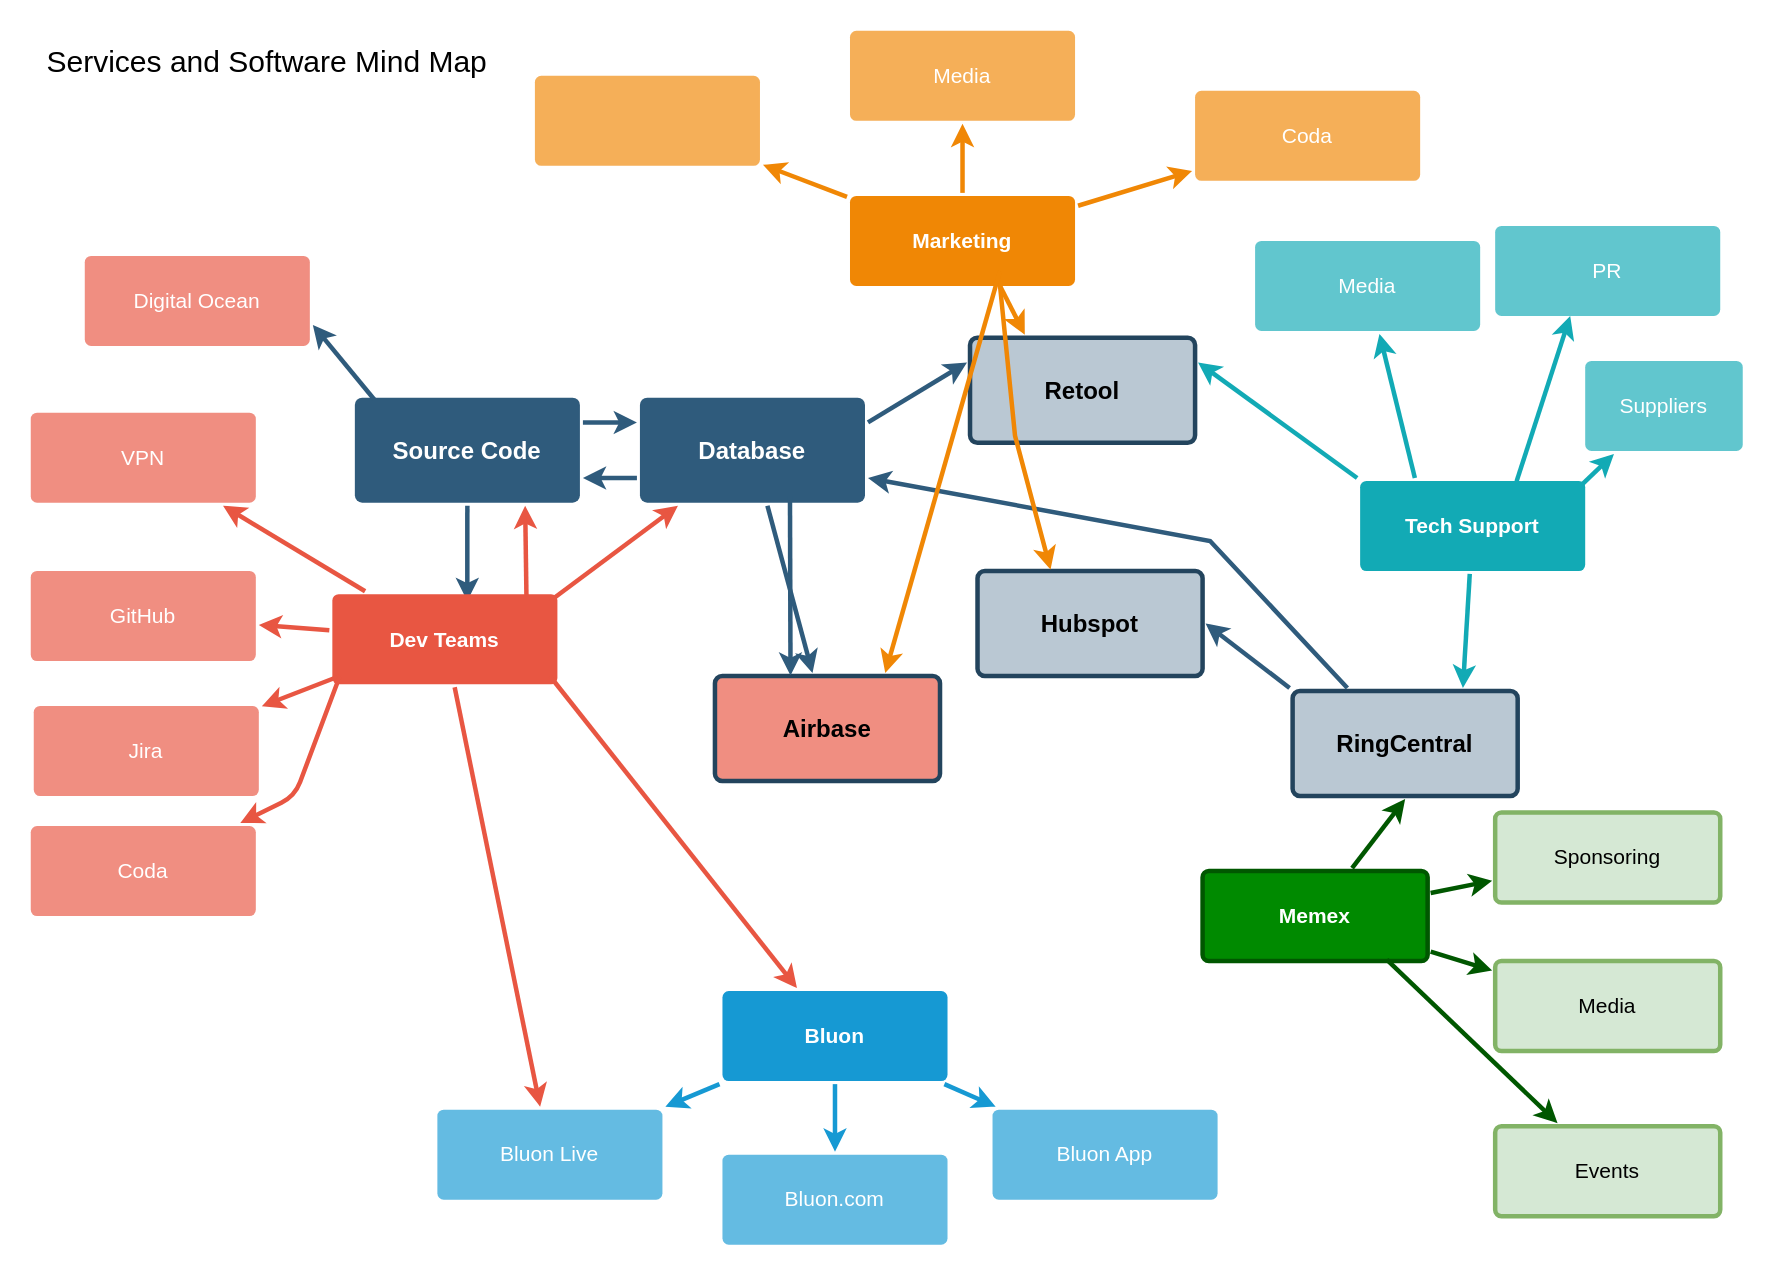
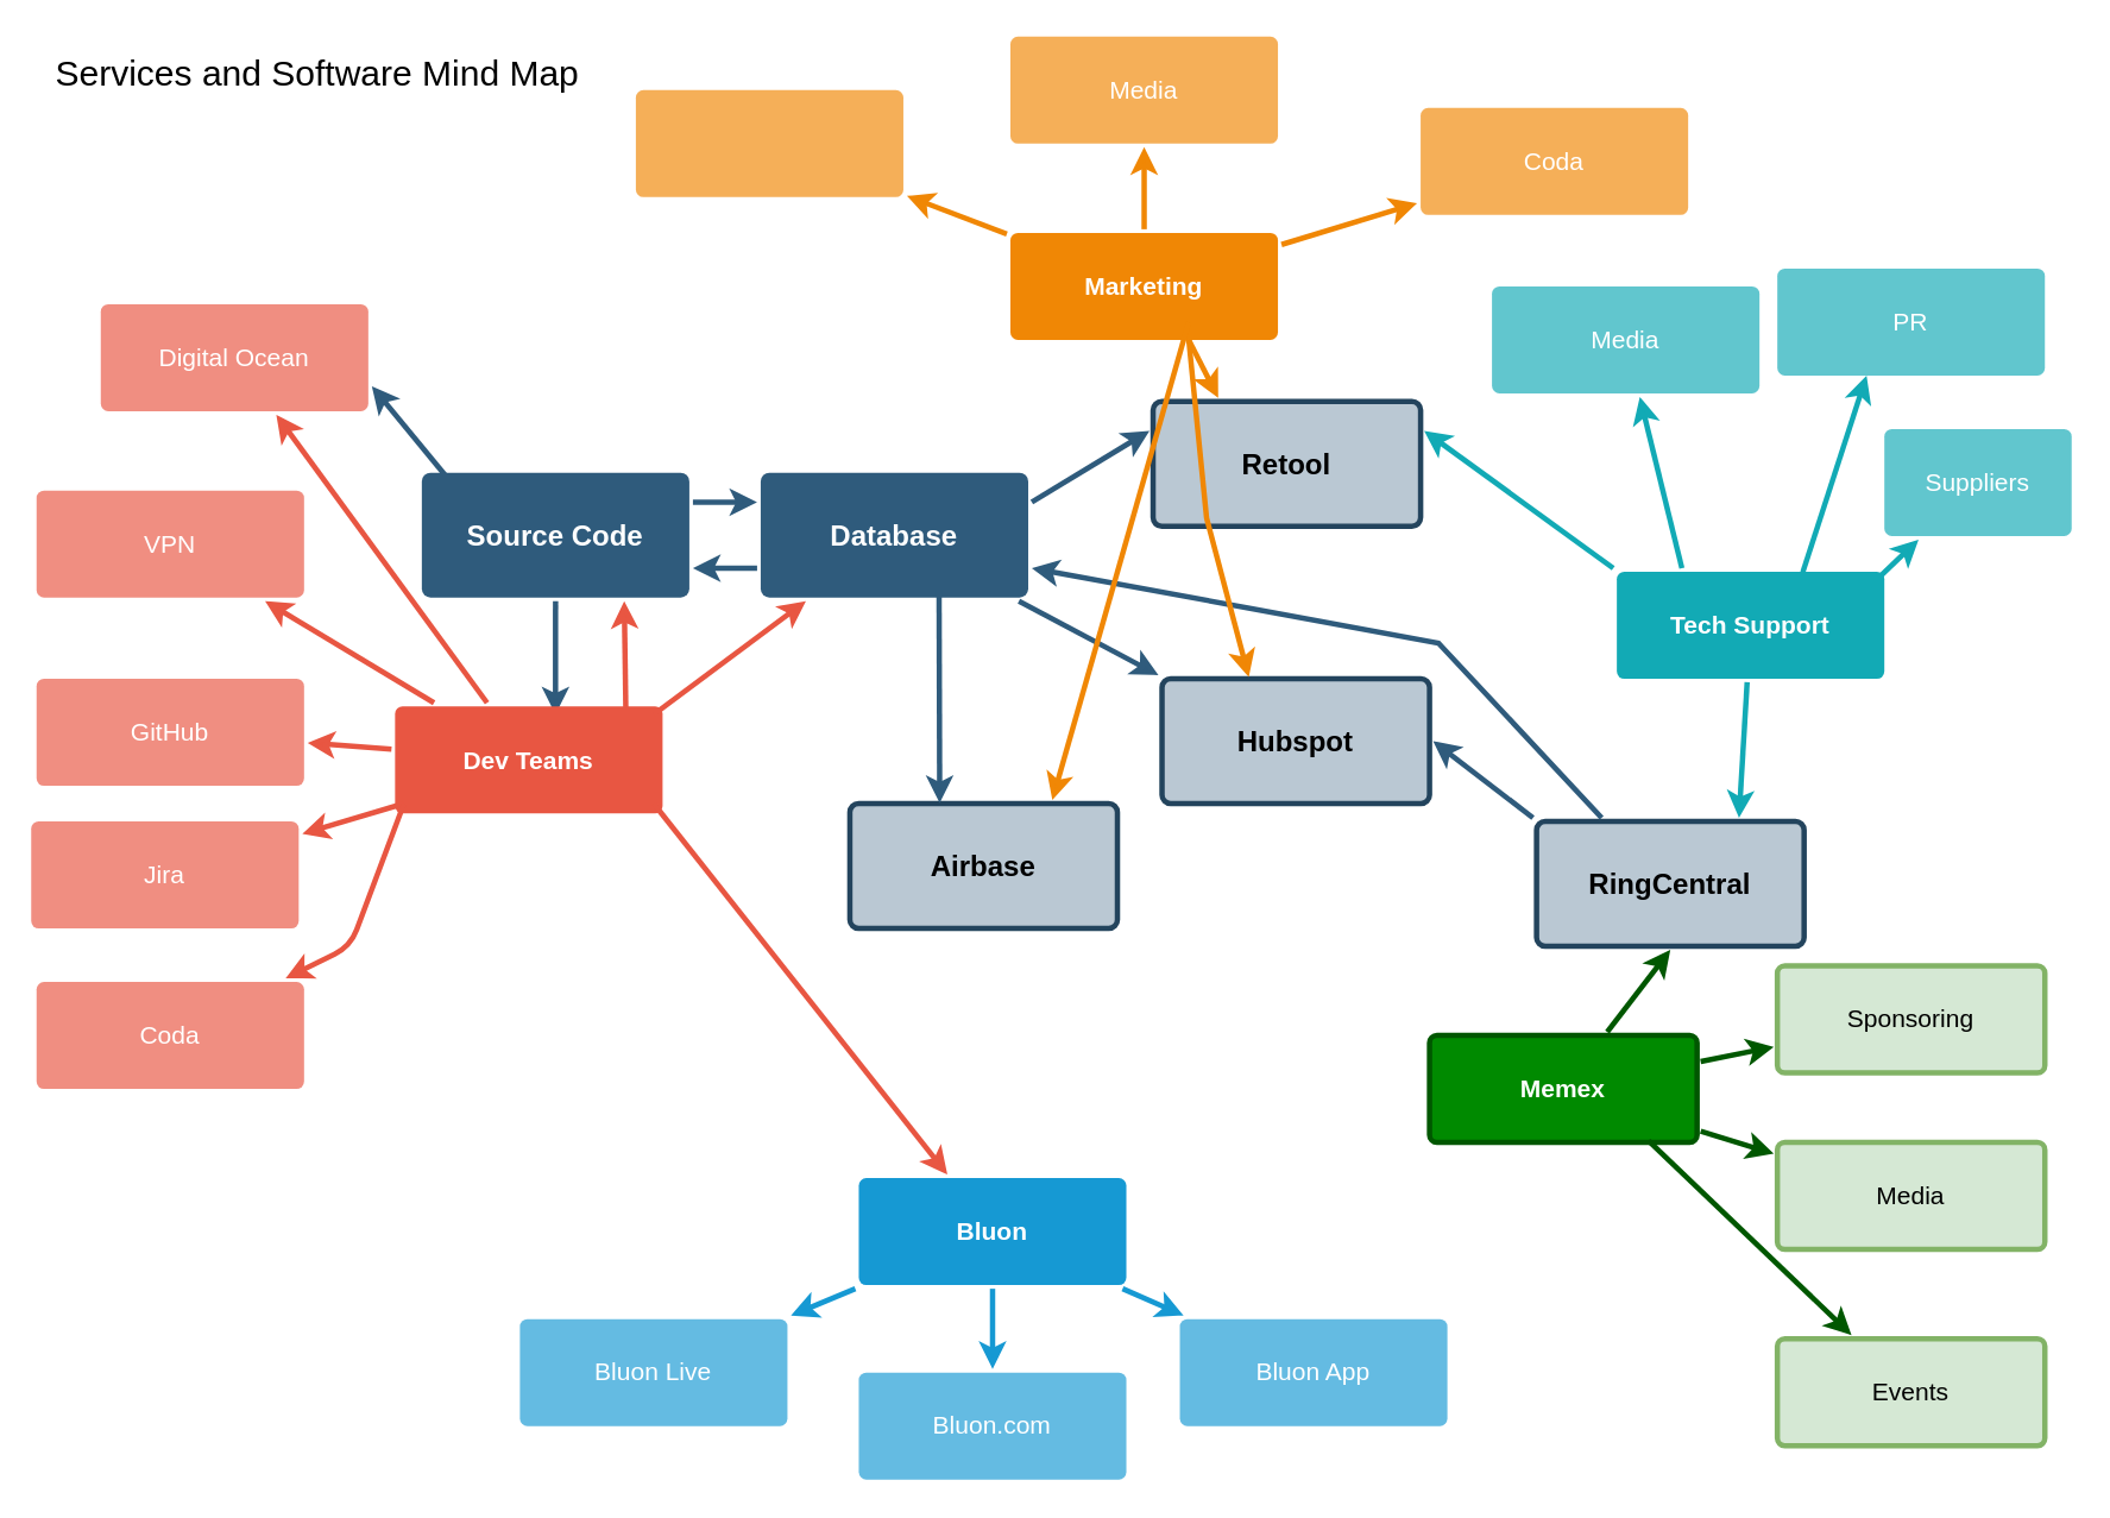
- <mxCell id="47" value="" style="edgeStyle=none;rounded=0;jumpStyle=none;html=1;shadow=0;labelBackgroundColor=none;startArrow=none;startFill=0;endArrow=classic;endFill=1;jettySize=auto;orthogonalLoop=1;strokeColor=#2F5B7C;strokeWidth=3;fontFamily=Helvetica;fontSize=16;fontColor=#23445D;spacing=5;" edge="1" parent="1" source="33" target="43"><mxGeometry relative="1" as="geometry"><mxPoint x="596.037" y="316.47" as="sourcePoint" /><mxPoint x="595.998" y="379.998" as="targetPoint" /></mxGeometry></mxCell>
+ <mxCell id="47" value="" style="edgeStyle=none;rounded=0;jumpStyle=none;html=1;shadow=0;labelBackgroundColor=none;startArrow=none;startFill=0;endArrow=classic;endFill=1;jettySize=auto;orthogonalLoop=1;strokeColor=#2F5B7C;strokeWidth=3;fontFamily=Helvetica;fontSize=16;fontColor=#23445D;spacing=5;entryX=0;entryY=0;entryDx=0;entryDy=0;" edge="1" parent="1" source="33" target="42"><mxGeometry relative="1" as="geometry"><mxPoint x="596.037" y="316.47" as="sourcePoint" /><mxPoint x="595.998" y="379.998" as="targetPoint" /></mxGeometry></mxCell>
- <mxCell id="43" value="Airbase" style="rounded=1;whiteSpace=wrap;html=1;shadow=0;labelBackgroundColor=none;strokeColor=#23445d;strokeWidth=3;fillColor=#f08e81;fontFamily=Helvetica;fontSize=16;align=center;fontStyle=1;spacing=5;arcSize=7;perimeterSpacing=2;" vertex="1" parent="1"><mxGeometry x="476" y="450" width="150" height="70" as="geometry" /></mxCell>
+ <mxCell id="43" value="Airbase" style="rounded=1;whiteSpace=wrap;html=1;shadow=0;labelBackgroundColor=none;strokeColor=#23445d;strokeWidth=3;fillColor=#bac8d3;fontFamily=Helvetica;fontSize=16;align=center;fontStyle=1;spacing=5;arcSize=7;perimeterSpacing=2;" vertex="1" parent="1"><mxGeometry x="476" y="450" width="150" height="70" as="geometry" /></mxCell>
- <mxCell id="54" value="Jira" style="rounded=1;whiteSpace=wrap;html=1;shadow=0;labelBackgroundColor=none;strokeColor=none;strokeWidth=3;fillColor=#f08e81;fontFamily=Helvetica;fontSize=14;fontColor=#FFFFFF;align=center;spacing=5;fontStyle=0;arcSize=7;perimeterSpacing=2;" vertex="1" parent="1"><mxGeometry x="22" y="470" width="150" height="60" as="geometry" /></mxCell>
+ <mxCell id="54" value="Jira" style="rounded=1;whiteSpace=wrap;html=1;shadow=0;labelBackgroundColor=none;strokeColor=none;strokeWidth=3;fillColor=#f08e81;fontFamily=Helvetica;fontSize=14;fontColor=#FFFFFF;align=center;spacing=5;fontStyle=0;arcSize=7;perimeterSpacing=2;" vertex="1" parent="1"><mxGeometry x="17" y="460" width="150" height="60" as="geometry" /></mxCell>
- <mxCell id="5" value="" style="edgeStyle=none;rounded=1;jumpStyle=none;html=1;shadow=0;labelBackgroundColor=none;startArrow=none;startFill=0;jettySize=auto;orthogonalLoop=1;strokeColor=#E85642;strokeWidth=3;fontFamily=Helvetica;fontSize=14;fontColor=#FFFFFF;spacing=5;fontStyle=1;fillColor=#b0e3e6;" parent="1" source="8" target="18" edge="1"><mxGeometry relative="1" as="geometry" /></mxCell>
+ <mxCell id="5" value="" style="edgeStyle=none;rounded=1;jumpStyle=none;html=1;shadow=0;labelBackgroundColor=none;startArrow=none;startFill=0;jettySize=auto;orthogonalLoop=1;strokeColor=#E85642;strokeWidth=3;fontFamily=Helvetica;fontSize=14;fontColor=#FFFFFF;spacing=5;fontStyle=1;fillColor=#b0e3e6;" parent="1" source="8" target="11" edge="1"><mxGeometry relative="1" as="geometry" /></mxCell>
